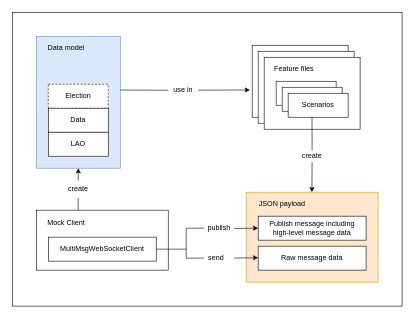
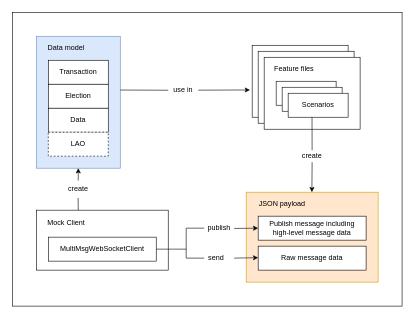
+ <mxCell id="7" value="Transaction" style="rounded=0;whiteSpace=wrap;html=1;" vertex="1" parent="1"><mxGeometry x="80" y="100" width="100" height="40" as="geometry" /></mxCell>
- <mxCell id="8" value="Election" style="rounded=0;whiteSpace=wrap;html=1;dashed=1;" vertex="1" parent="1"><mxGeometry x="80" y="140" width="100" height="40" as="geometry" /></mxCell>
+ <mxCell id="8" value="Election" style="rounded=0;whiteSpace=wrap;html=1;" vertex="1" parent="1"><mxGeometry x="80" y="140" width="100" height="40" as="geometry" /></mxCell>
- <mxCell id="10" value="LAO" style="rounded=0;whiteSpace=wrap;html=1;" vertex="1" parent="1"><mxGeometry x="80" y="220" width="100" height="40" as="geometry" /></mxCell>
+ <mxCell id="10" value="LAO" style="rounded=0;whiteSpace=wrap;html=1;dashed=1;" vertex="1" parent="1"><mxGeometry x="80" y="220" width="100" height="40" as="geometry" /></mxCell>
